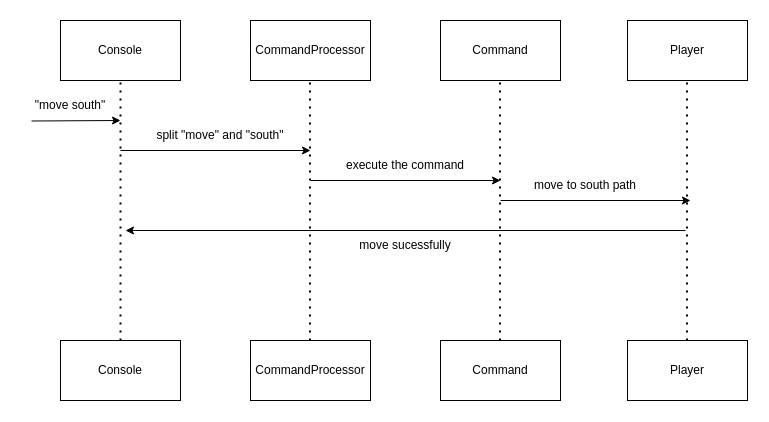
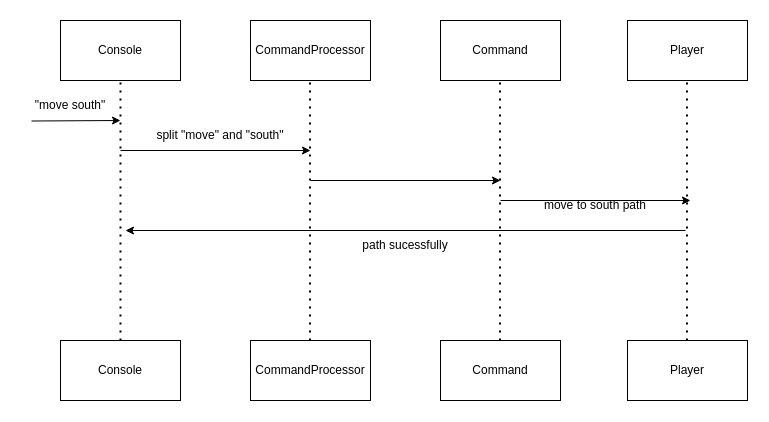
- <mxCell id="19" value="execute the command" style="text;html=1;align=center;verticalAlign=middle;whiteSpace=wrap;rounded=0;" vertex="1" parent="1"><mxGeometry x="330" y="150" width="150" height="30" as="geometry" /></mxCell>
- <mxCell id="20" value="move to south path" style="text;html=1;align=center;verticalAlign=middle;whiteSpace=wrap;rounded=0;" vertex="1" parent="1"><mxGeometry x="530" y="170" width="110" height="30" as="geometry" /></mxCell>
+ <mxCell id="20" value="move to south path" style="text;html=1;align=center;verticalAlign=middle;whiteSpace=wrap;rounded=0;" vertex="1" parent="1"><mxGeometry x="540" y="190" width="110" height="30" as="geometry" /></mxCell>
- <mxCell id="23" value="move sucessfully" style="text;html=1;align=center;verticalAlign=middle;whiteSpace=wrap;rounded=0;" vertex="1" parent="1"><mxGeometry x="330" y="230" width="150" height="30" as="geometry" /></mxCell>
+ <mxCell id="23" value="path sucessfully" style="text;html=1;align=center;verticalAlign=middle;whiteSpace=wrap;rounded=0;" vertex="1" parent="1"><mxGeometry x="330" y="230" width="150" height="30" as="geometry" /></mxCell>
